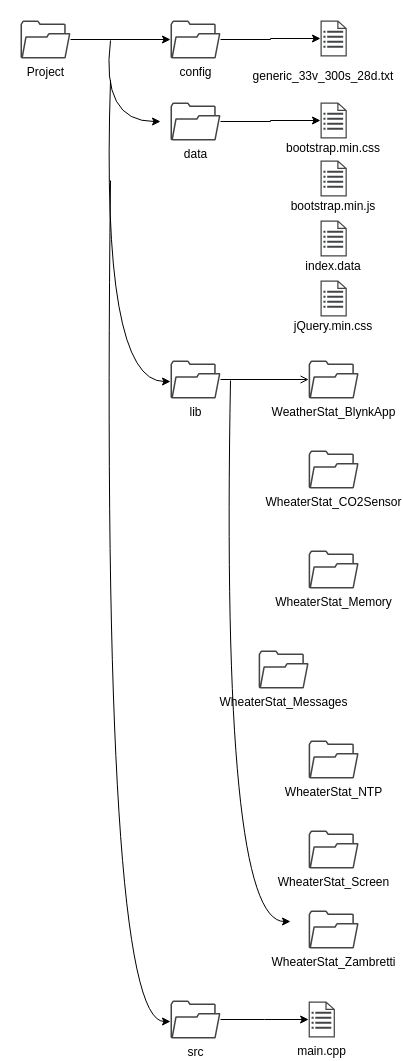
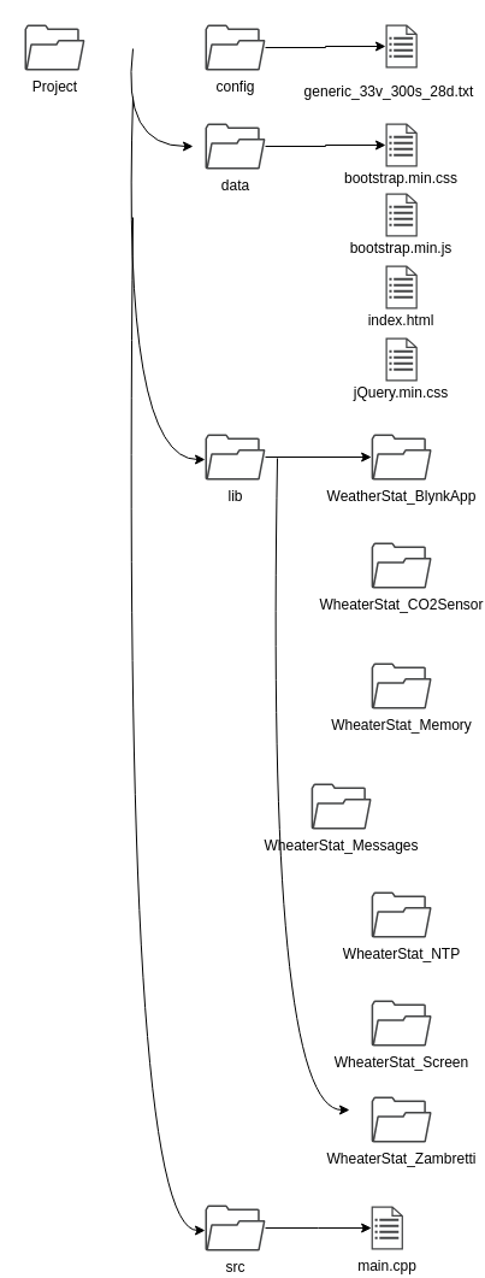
- <mxCell id="2" style="edgeStyle=orthogonalEdgeStyle;rounded=0;orthogonalLoop=1;jettySize=auto;html=1;" edge="1" parent="1" source="3" target="5"><mxGeometry relative="1" as="geometry" /></mxCell>
- <mxCell id="15" value="index.data" style="text;html=1;strokeColor=none;fillColor=none;align=center;verticalAlign=middle;whiteSpace=wrap;rounded=0;" vertex="1" parent="1"><mxGeometry x="313.14" y="256" width="40" height="20" as="geometry" /></mxCell>
+ <mxCell id="15" value="index.html" style="text;html=1;strokeColor=none;fillColor=none;align=center;verticalAlign=middle;whiteSpace=wrap;rounded=0;" vertex="1" parent="1"><mxGeometry x="313.14" y="256" width="40" height="20" as="geometry" /></mxCell>
- <mxCell id="18" style="edgeStyle=orthogonalEdgeStyle;rounded=0;orthogonalLoop=1;jettySize=auto;html=1;endArrow=open;" edge="1" parent="1" source="19" target="20"><mxGeometry relative="1" as="geometry" /></mxCell>
+ <mxCell id="18" style="edgeStyle=orthogonalEdgeStyle;rounded=0;orthogonalLoop=1;jettySize=auto;html=1;" edge="1" parent="1" source="19" target="20"><mxGeometry relative="1" as="geometry" /></mxCell>
